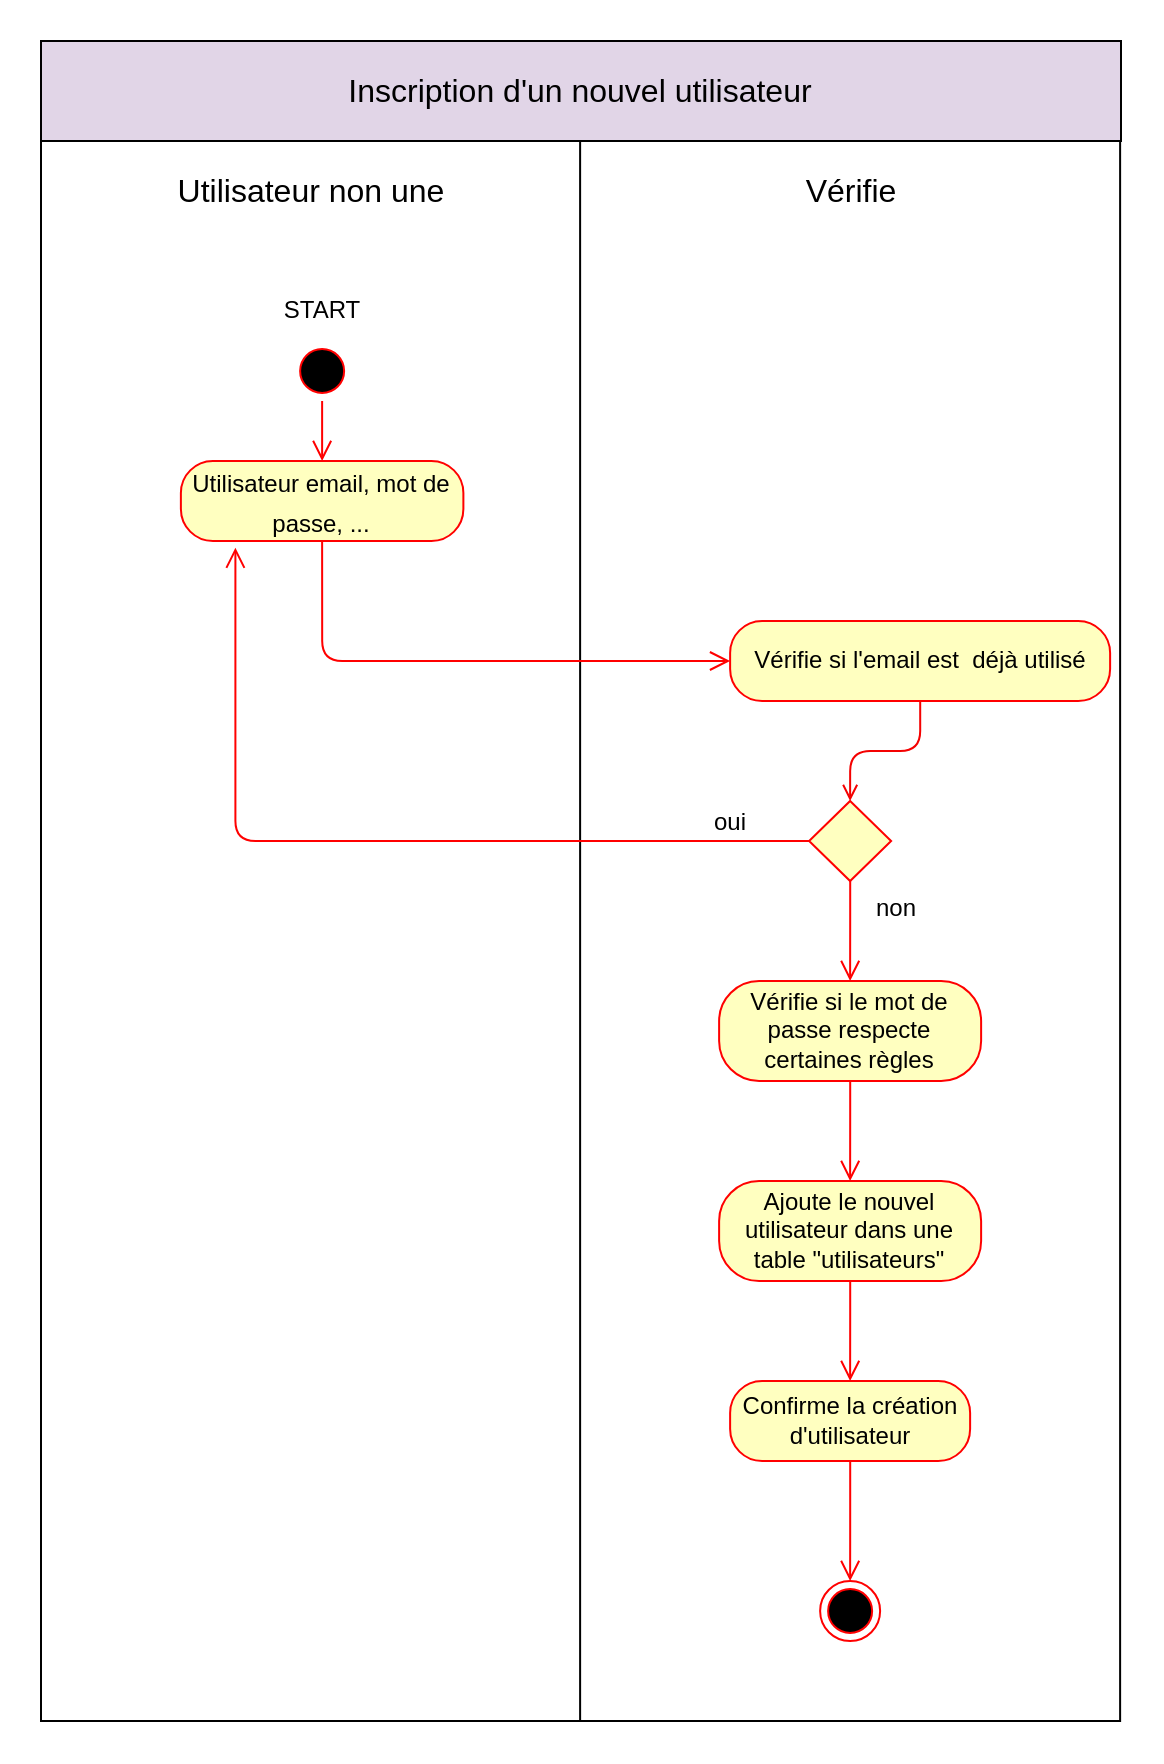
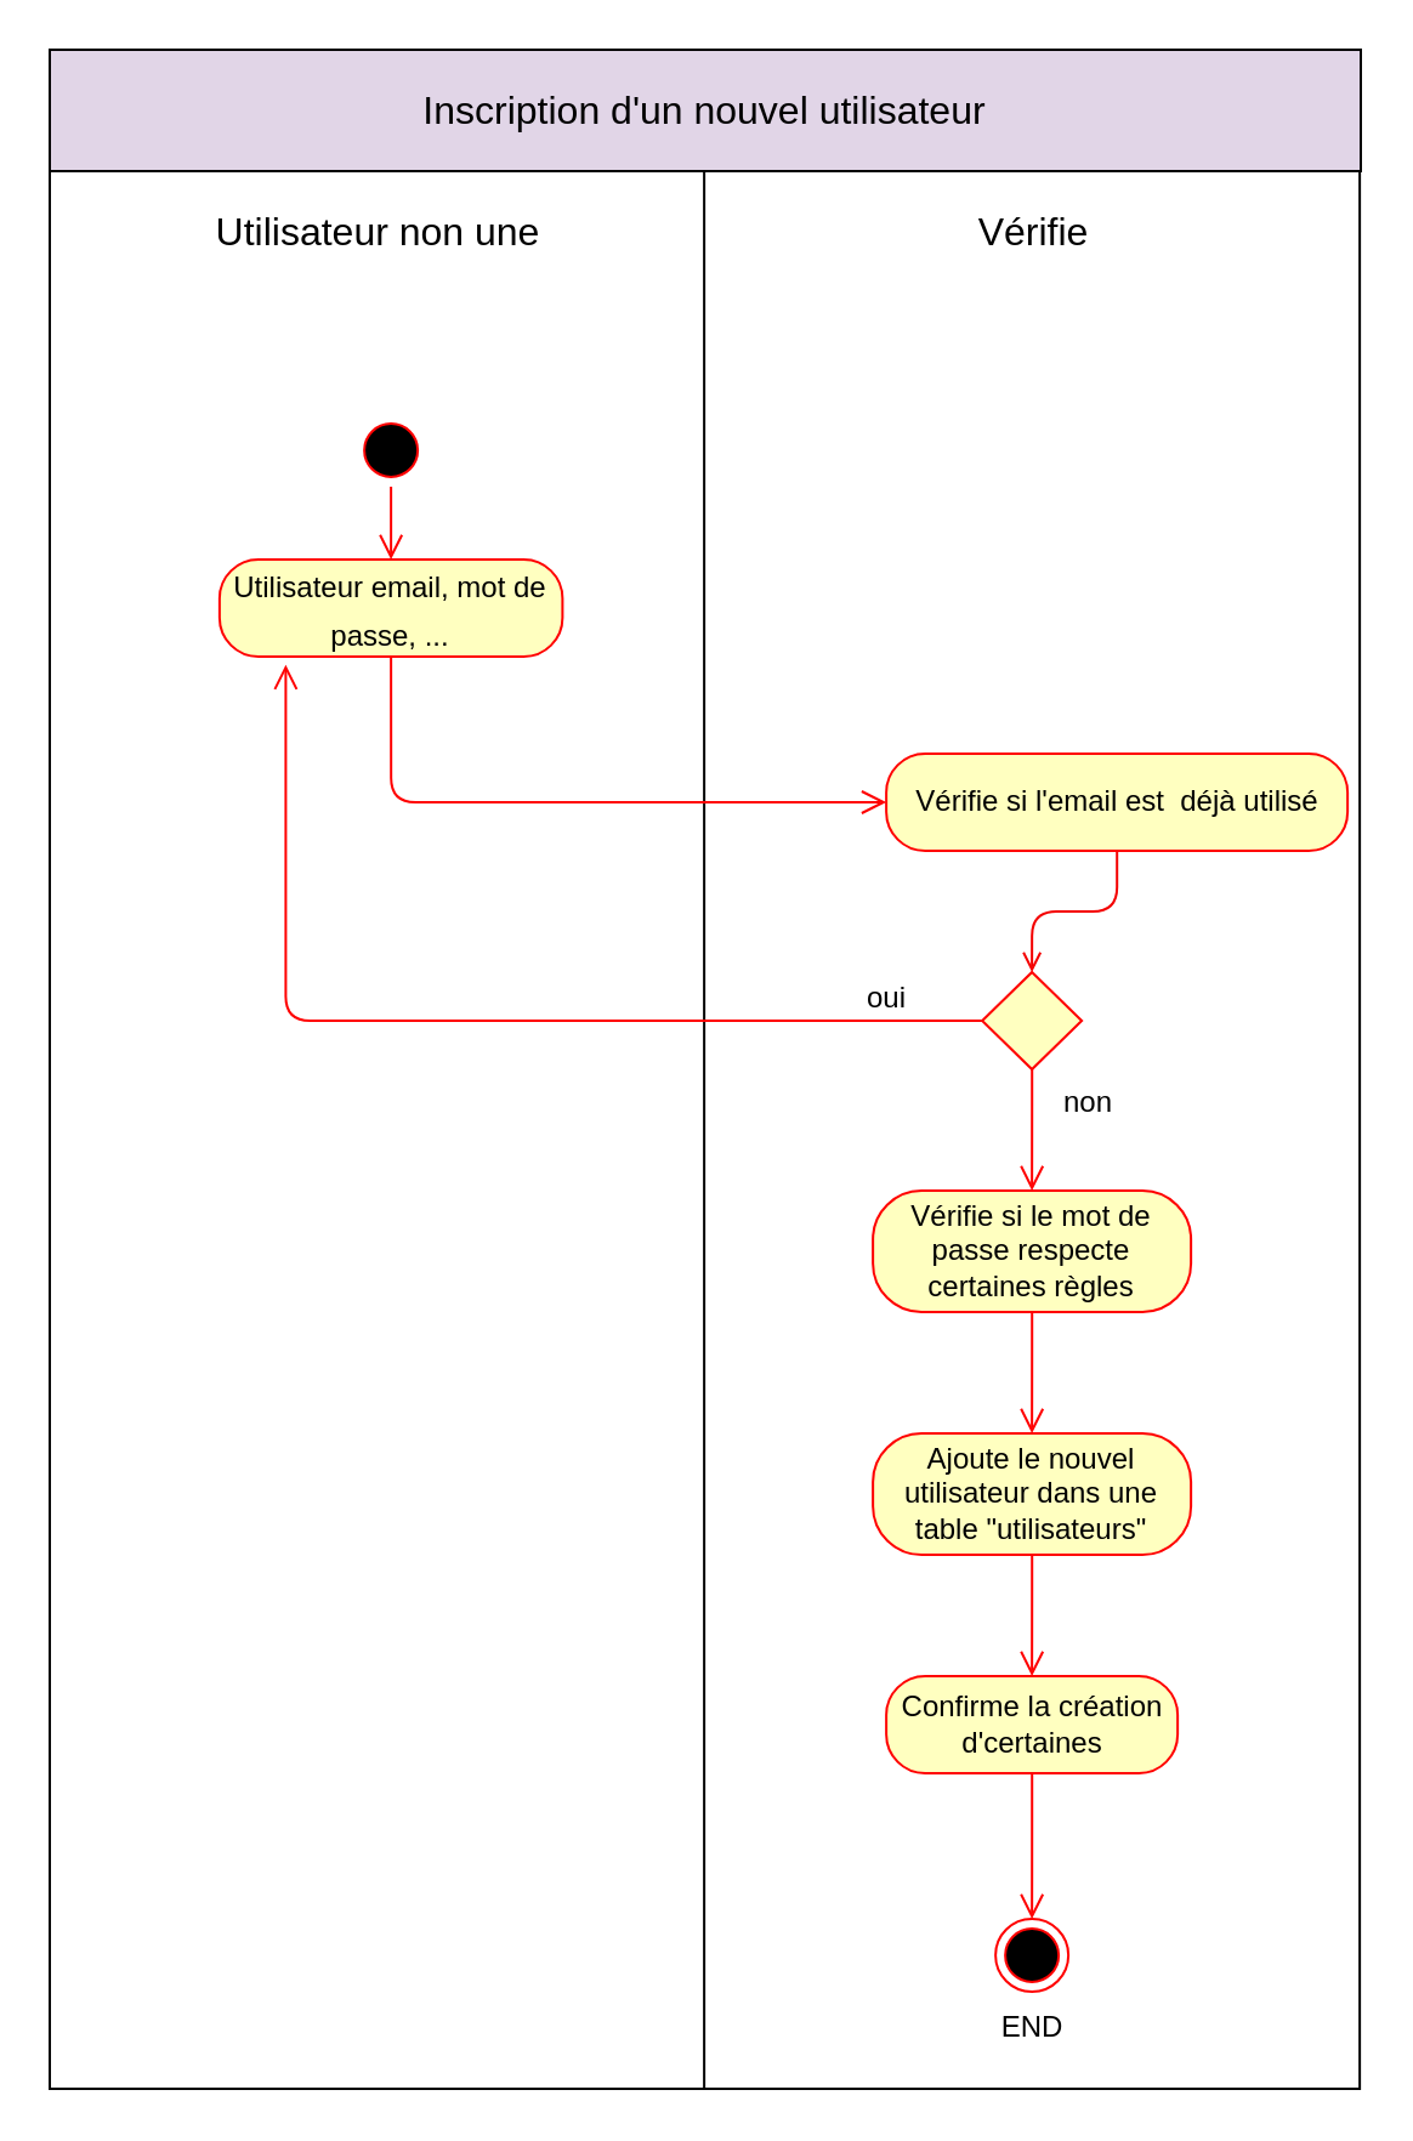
- <mxCell id="24" value="START" style="text;html=1;strokeColor=none;fillColor=none;align=center;verticalAlign=middle;whiteSpace=wrap;rounded=0;fontSize=12;" vertex="1" parent="1"><mxGeometry x="131" y="140" width="60" height="30" as="geometry" /></mxCell>
- <mxCell id="21" value="Confirme la création d'utilisateur" style="rounded=1;whiteSpace=wrap;html=1;arcSize=40;fontColor=#000000;fillColor=#ffffc0;strokeColor=#ff0000;fontSize=12;" vertex="1" parent="1"><mxGeometry x="364.56" y="690" width="120" height="40" as="geometry" /></mxCell>
+ <mxCell id="21" value="Confirme la création d'certaines" style="rounded=1;whiteSpace=wrap;html=1;arcSize=40;fontColor=#000000;fillColor=#ffffc0;strokeColor=#ff0000;fontSize=12;" vertex="1" parent="1"><mxGeometry x="364.56" y="690" width="120" height="40" as="geometry" /></mxCell>
+ <mxCell id="23" value="END" style="text;html=1;strokeColor=none;fillColor=none;align=center;verticalAlign=middle;whiteSpace=wrap;rounded=0;fontSize=12;" vertex="1" parent="1"><mxGeometry x="394.56" y="820" width="60" height="30" as="geometry" /></mxCell>
